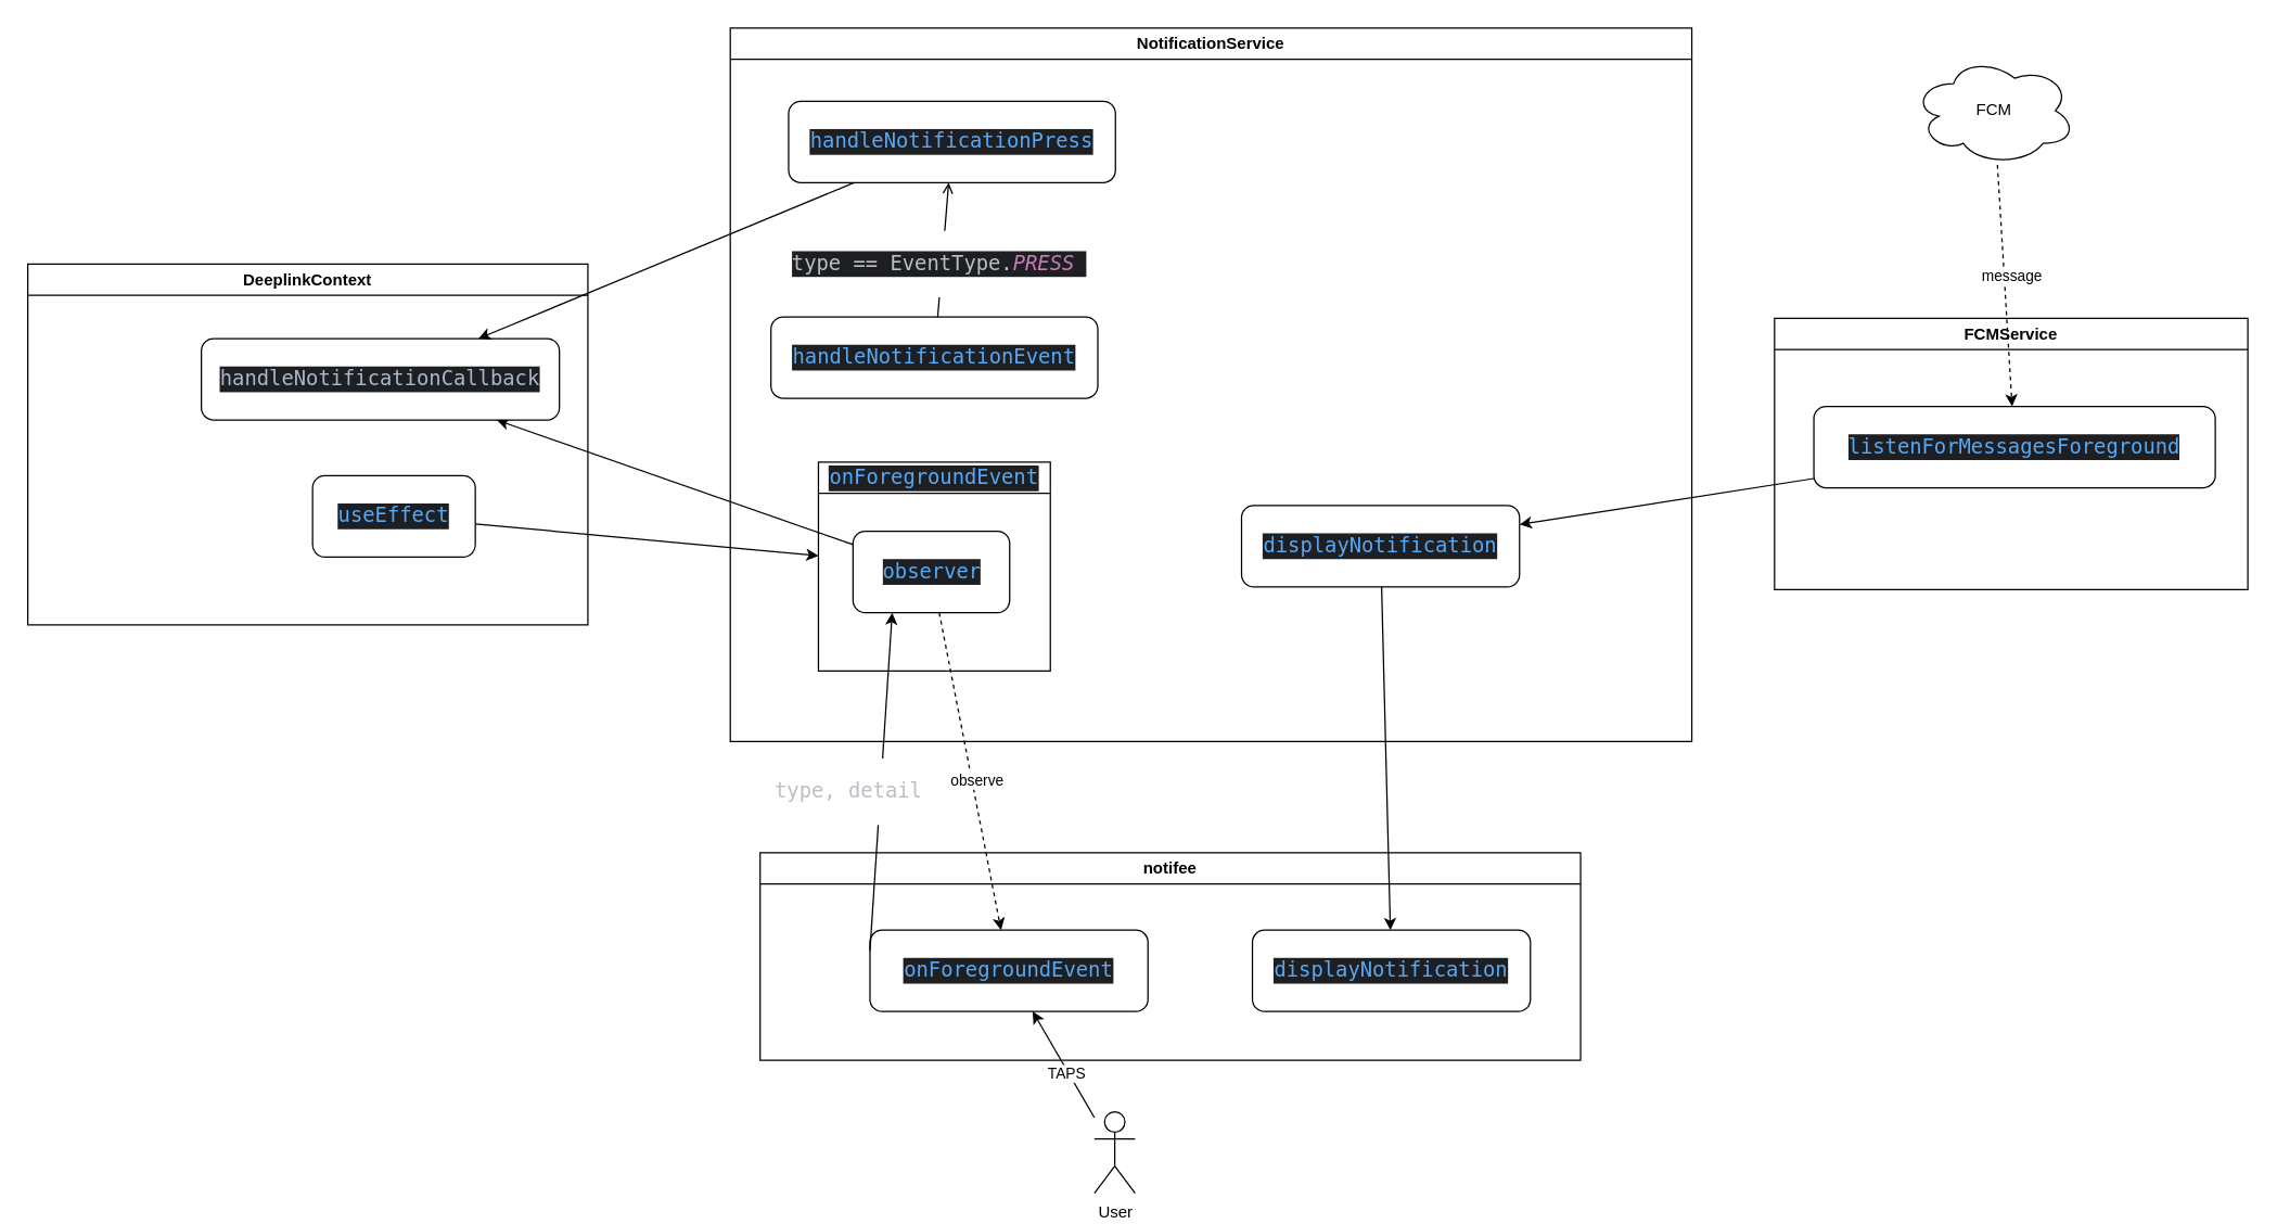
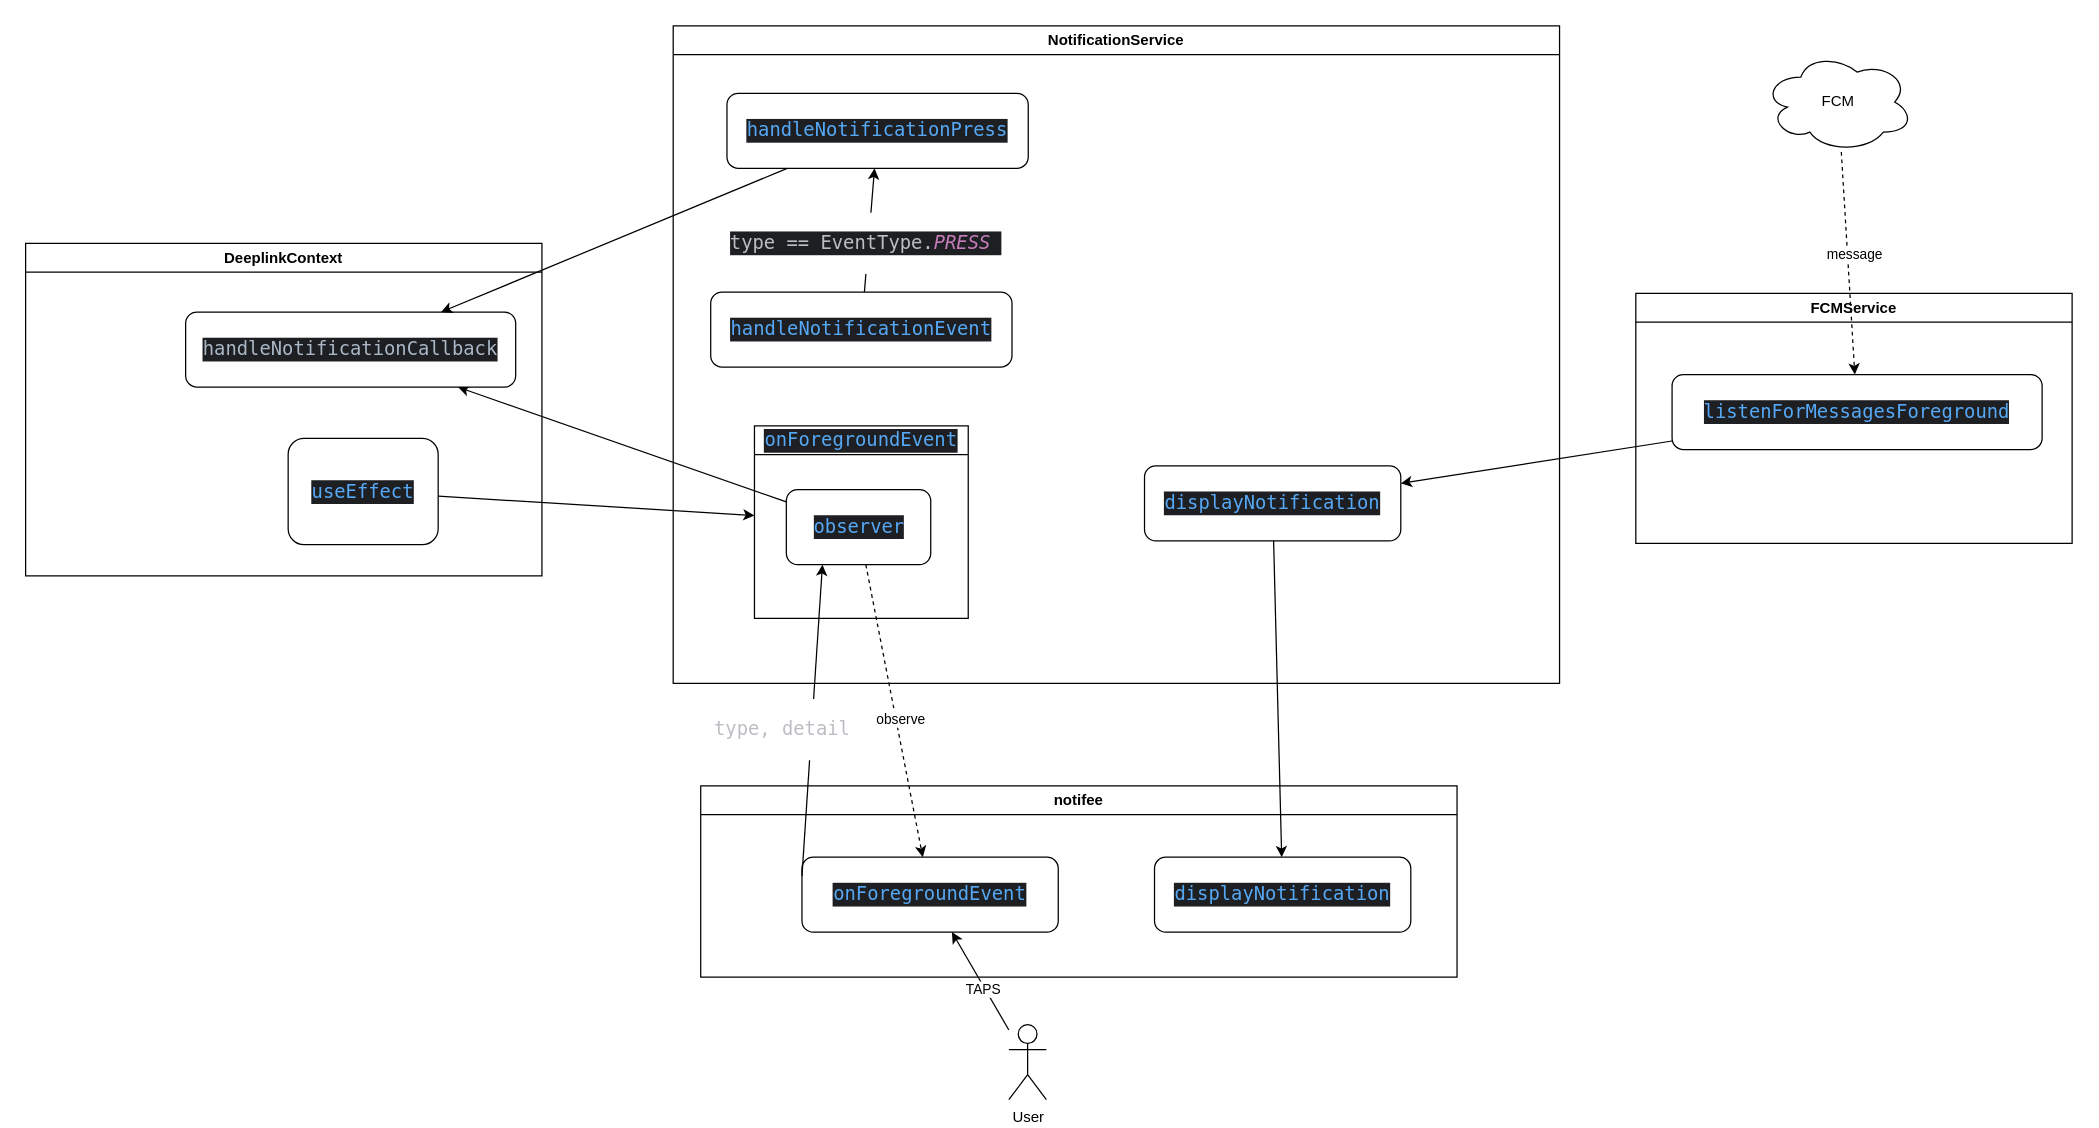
- <mxCell id="6" style="edgeStyle=none;rounded=0;orthogonalLoop=1;jettySize=auto;html=1;endArrow=open;" edge="1" parent="2" source="8" target="9"><mxGeometry relative="1" as="geometry" /></mxCell>
+ <mxCell id="6" style="edgeStyle=none;rounded=0;orthogonalLoop=1;jettySize=auto;html=1;" edge="1" parent="2" source="8" target="9"><mxGeometry relative="1" as="geometry" /></mxCell>
- <mxCell id="22" value="&lt;div style=&quot;background-color:#1e1f22;color:#bcbec4&quot;&gt;&lt;pre style=&quot;font-family:'JetBrains Mono',monospace;font-size:11.3pt;&quot;&gt;&lt;span style=&quot;color:#56a8f5;&quot;&gt;useEffect&lt;/span&gt;&lt;/pre&gt;&lt;/div&gt;" style="rounded=1;whiteSpace=wrap;html=1;" vertex="1" parent="21"><mxGeometry x="210" y="156" width="120" height="60" as="geometry" /></mxCell>
+ <mxCell id="22" value="&lt;div style=&quot;background-color:#1e1f22;color:#bcbec4&quot;&gt;&lt;pre style=&quot;font-family:'JetBrains Mono',monospace;font-size:11.3pt;&quot;&gt;&lt;span style=&quot;color:#56a8f5;&quot;&gt;useEffect&lt;/span&gt;&lt;/pre&gt;&lt;/div&gt;" style="rounded=1;whiteSpace=wrap;html=1;" vertex="1" parent="21"><mxGeometry x="210" y="156" width="120" height="85" as="geometry" /></mxCell>
